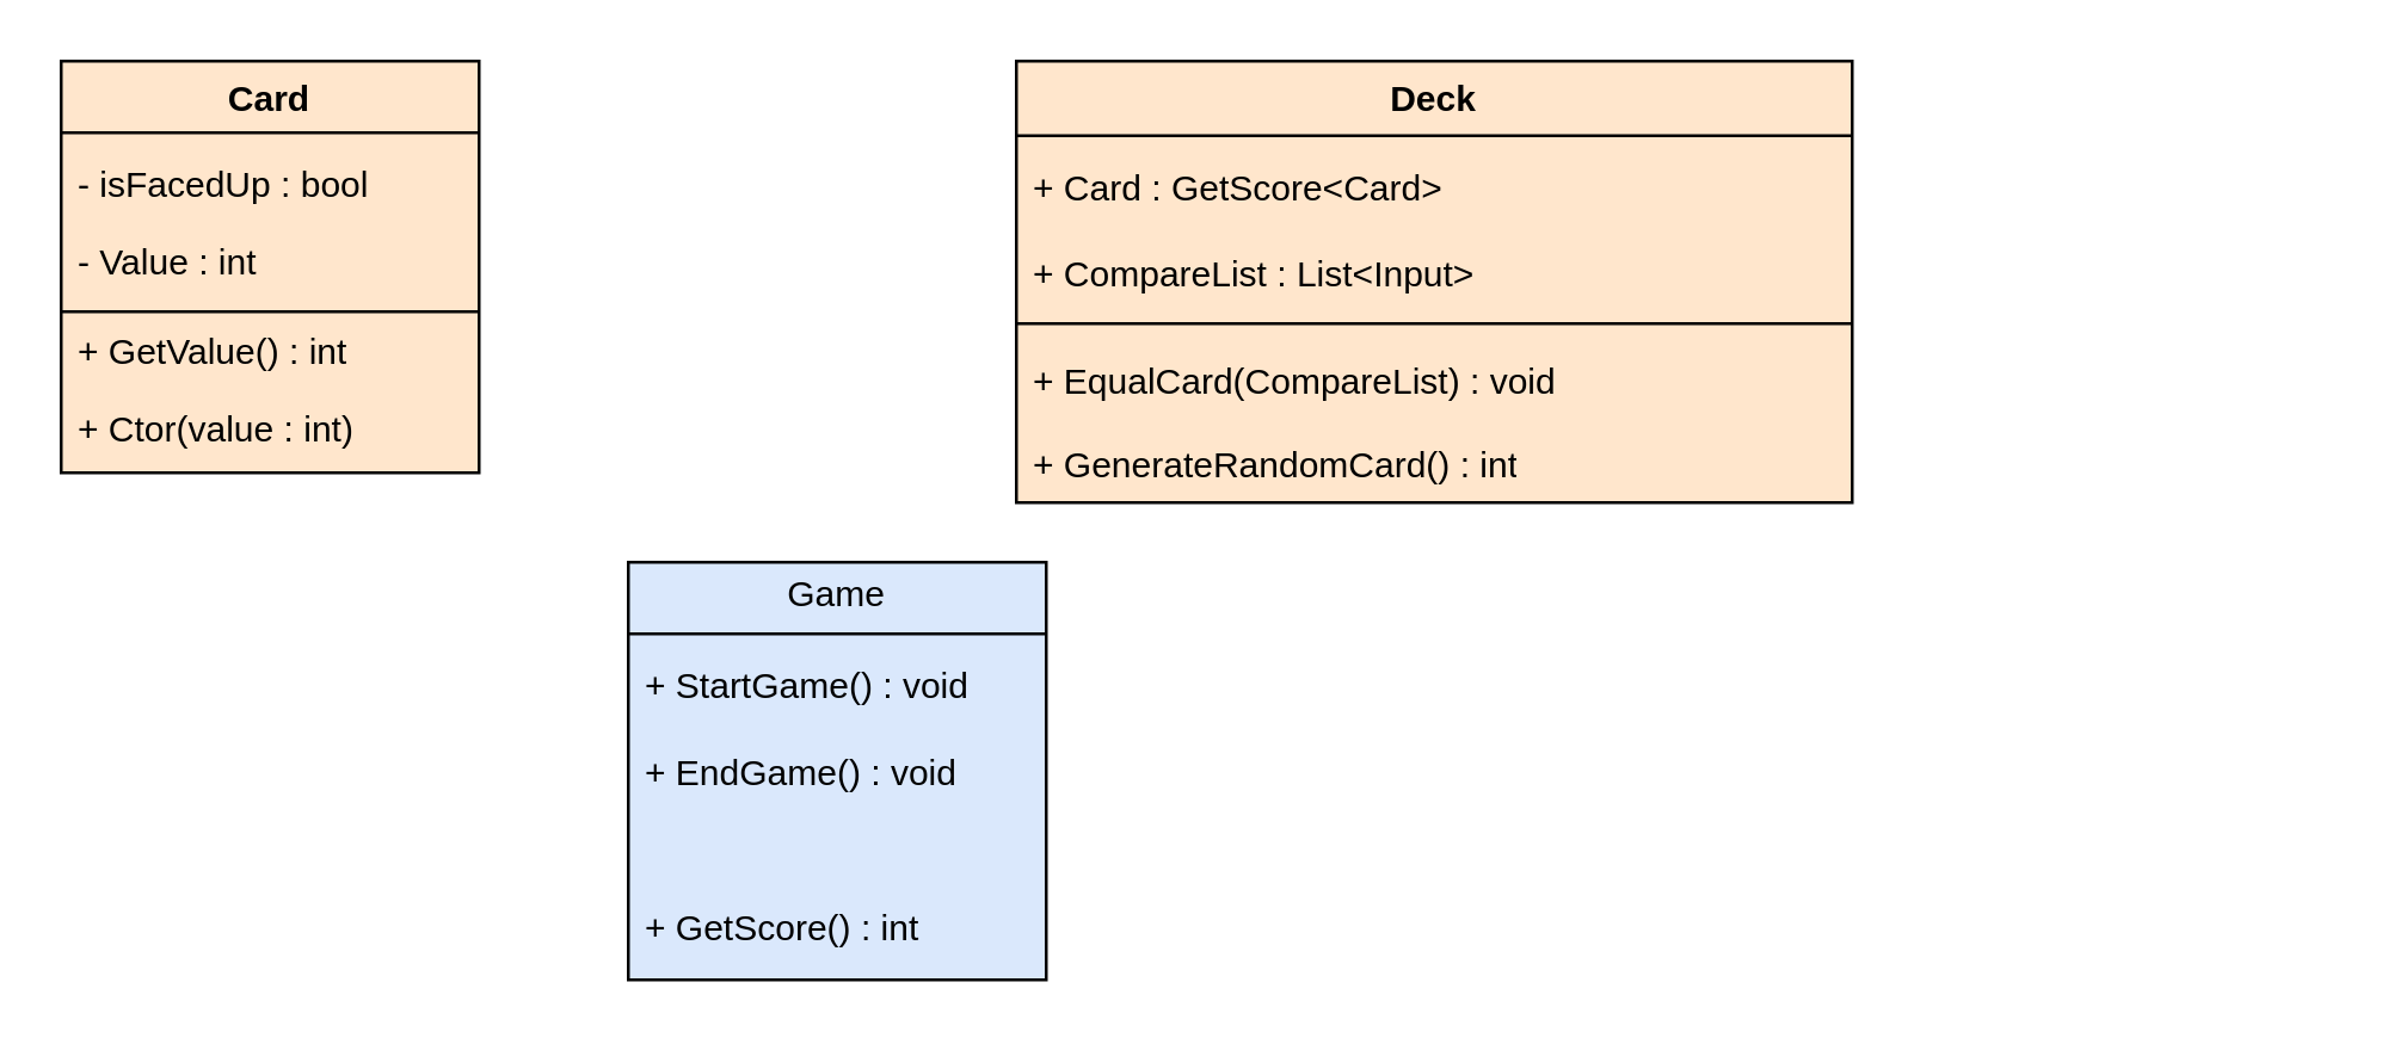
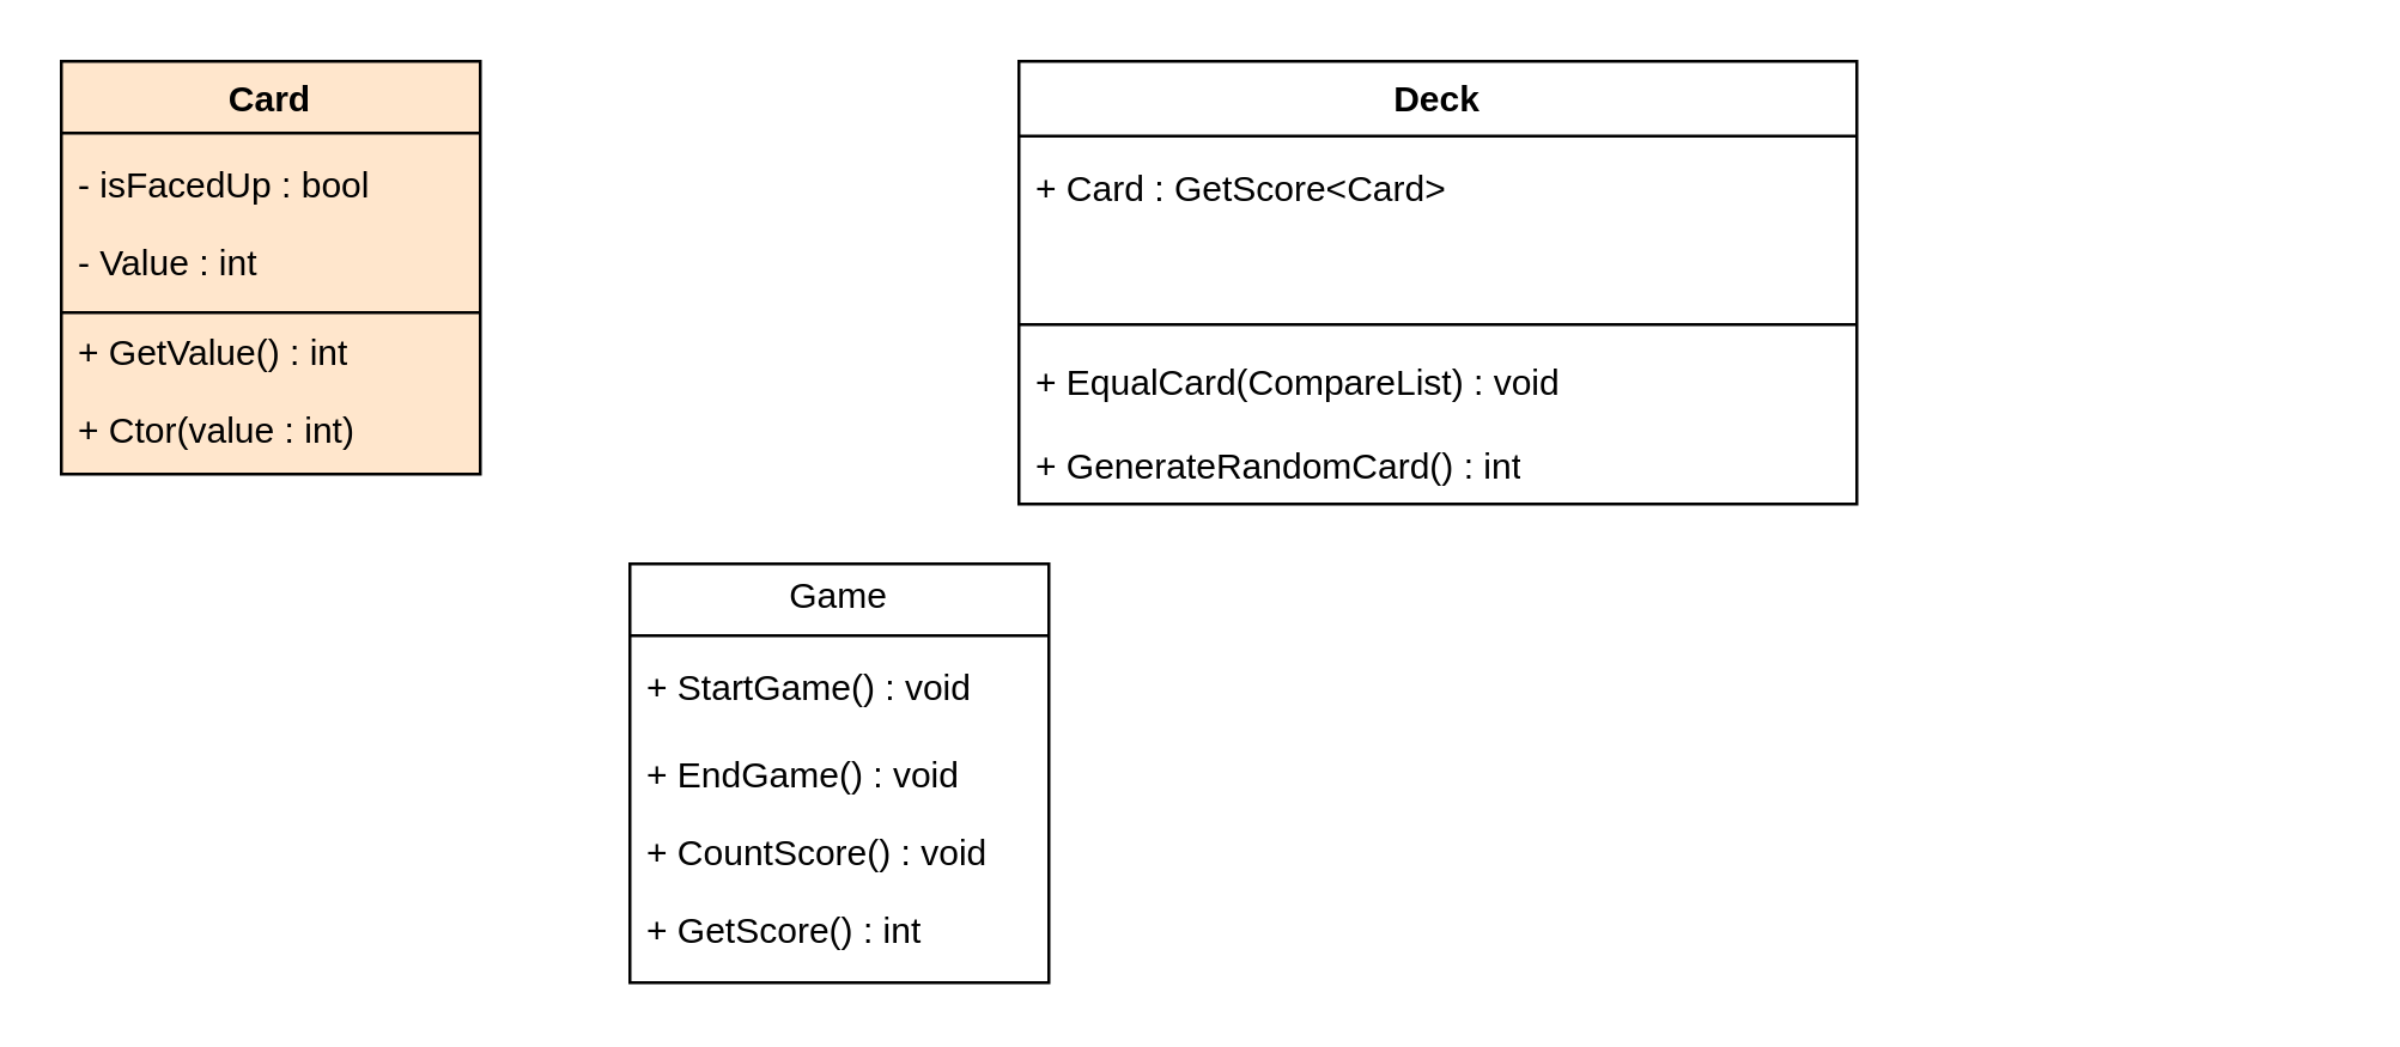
- <mxCell id="21" value="+ CompareList : List&amp;lt;Input&amp;gt;&amp;nbsp;" style="text;strokeColor=none;fillColor=none;align=left;verticalAlign=top;spacingLeft=4;spacingRight=4;overflow=hidden;rotatable=0;points=[[0,0.5],[1,0.5]];portConstraint=eastwest;whiteSpace=wrap;html=1;" vertex="1" parent="1"><mxGeometry x="340" y="78" width="280" height="26" as="geometry" /></mxCell>
- <mxCell id="12" value="&lt;p style=&quot;margin: 4px 0px 0px; text-align: center; line-height: 50%;&quot;&gt;&lt;br&gt;&lt;b&gt;Deck&lt;/b&gt;&lt;/p&gt;" style="verticalAlign=top;align=left;overflow=fill;fontSize=12;fontFamily=Helvetica;html=1;whiteSpace=wrap;fillColor=#ffe6cc;" parent="1" vertex="1"><mxGeometry x="340" y="20" width="280" height="148" as="geometry" /></mxCell>
+ <mxCell id="12" value="&lt;p style=&quot;margin: 4px 0px 0px; text-align: center; line-height: 50%;&quot;&gt;&lt;br&gt;&lt;b&gt;Deck&lt;/b&gt;&lt;/p&gt;" style="verticalAlign=top;align=left;overflow=fill;fontSize=12;fontFamily=Helvetica;html=1;whiteSpace=wrap;" parent="1" vertex="1"><mxGeometry x="340" y="20" width="280" height="148" as="geometry" /></mxCell>
- <mxCell id="8" value="&lt;p style=&quot;margin: 4px 0px 0px; text-align: center; line-height: 120%;&quot;&gt;Game&lt;/p&gt;" style="verticalAlign=top;align=left;overflow=fill;fontSize=12;fontFamily=Helvetica;html=1;whiteSpace=wrap;fillColor=#dae8fc;" parent="1" vertex="1"><mxGeometry x="210" y="188" width="140" height="140" as="geometry" /></mxCell>
+ <mxCell id="8" value="&lt;p style=&quot;margin: 4px 0px 0px; text-align: center; line-height: 120%;&quot;&gt;Game&lt;/p&gt;" style="verticalAlign=top;align=left;overflow=fill;fontSize=12;fontFamily=Helvetica;html=1;whiteSpace=wrap;" parent="1" vertex="1"><mxGeometry x="210" y="188" width="140" height="140" as="geometry" /></mxCell>
+ <mxCell id="19" value="+ CountScore() : void" style="text;strokeColor=none;fillColor=none;align=left;verticalAlign=top;spacingLeft=4;spacingRight=4;overflow=hidden;rotatable=0;points=[[0,0.5],[1,0.5]];portConstraint=eastwest;whiteSpace=wrap;html=1;" parent="1" vertex="1"><mxGeometry x="210" y="270.5" width="140" height="26" as="geometry" /></mxCell>
